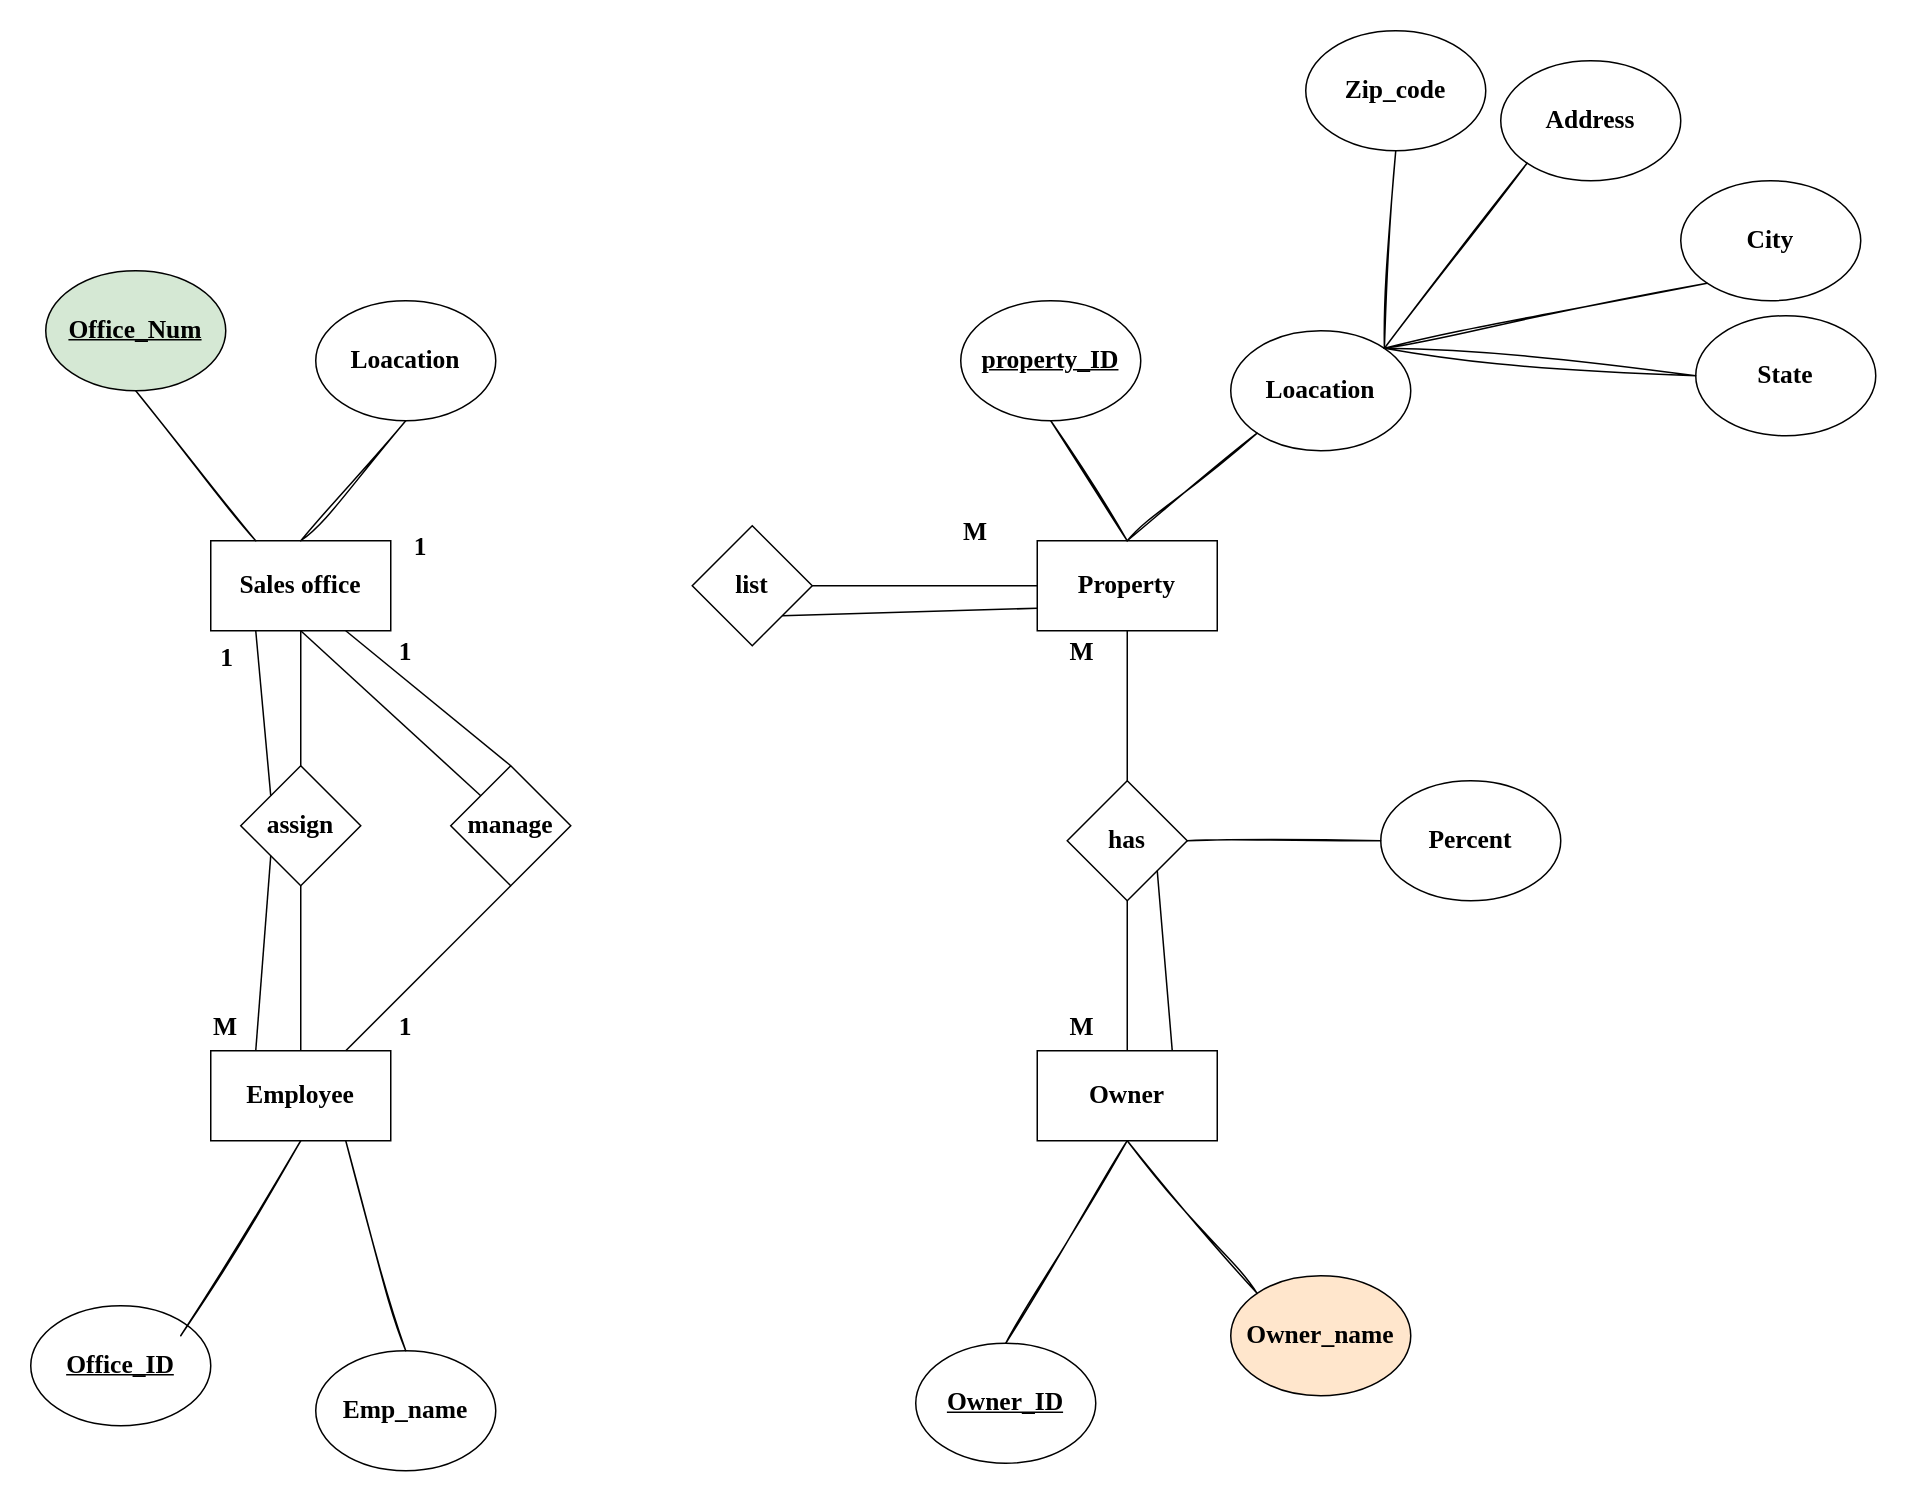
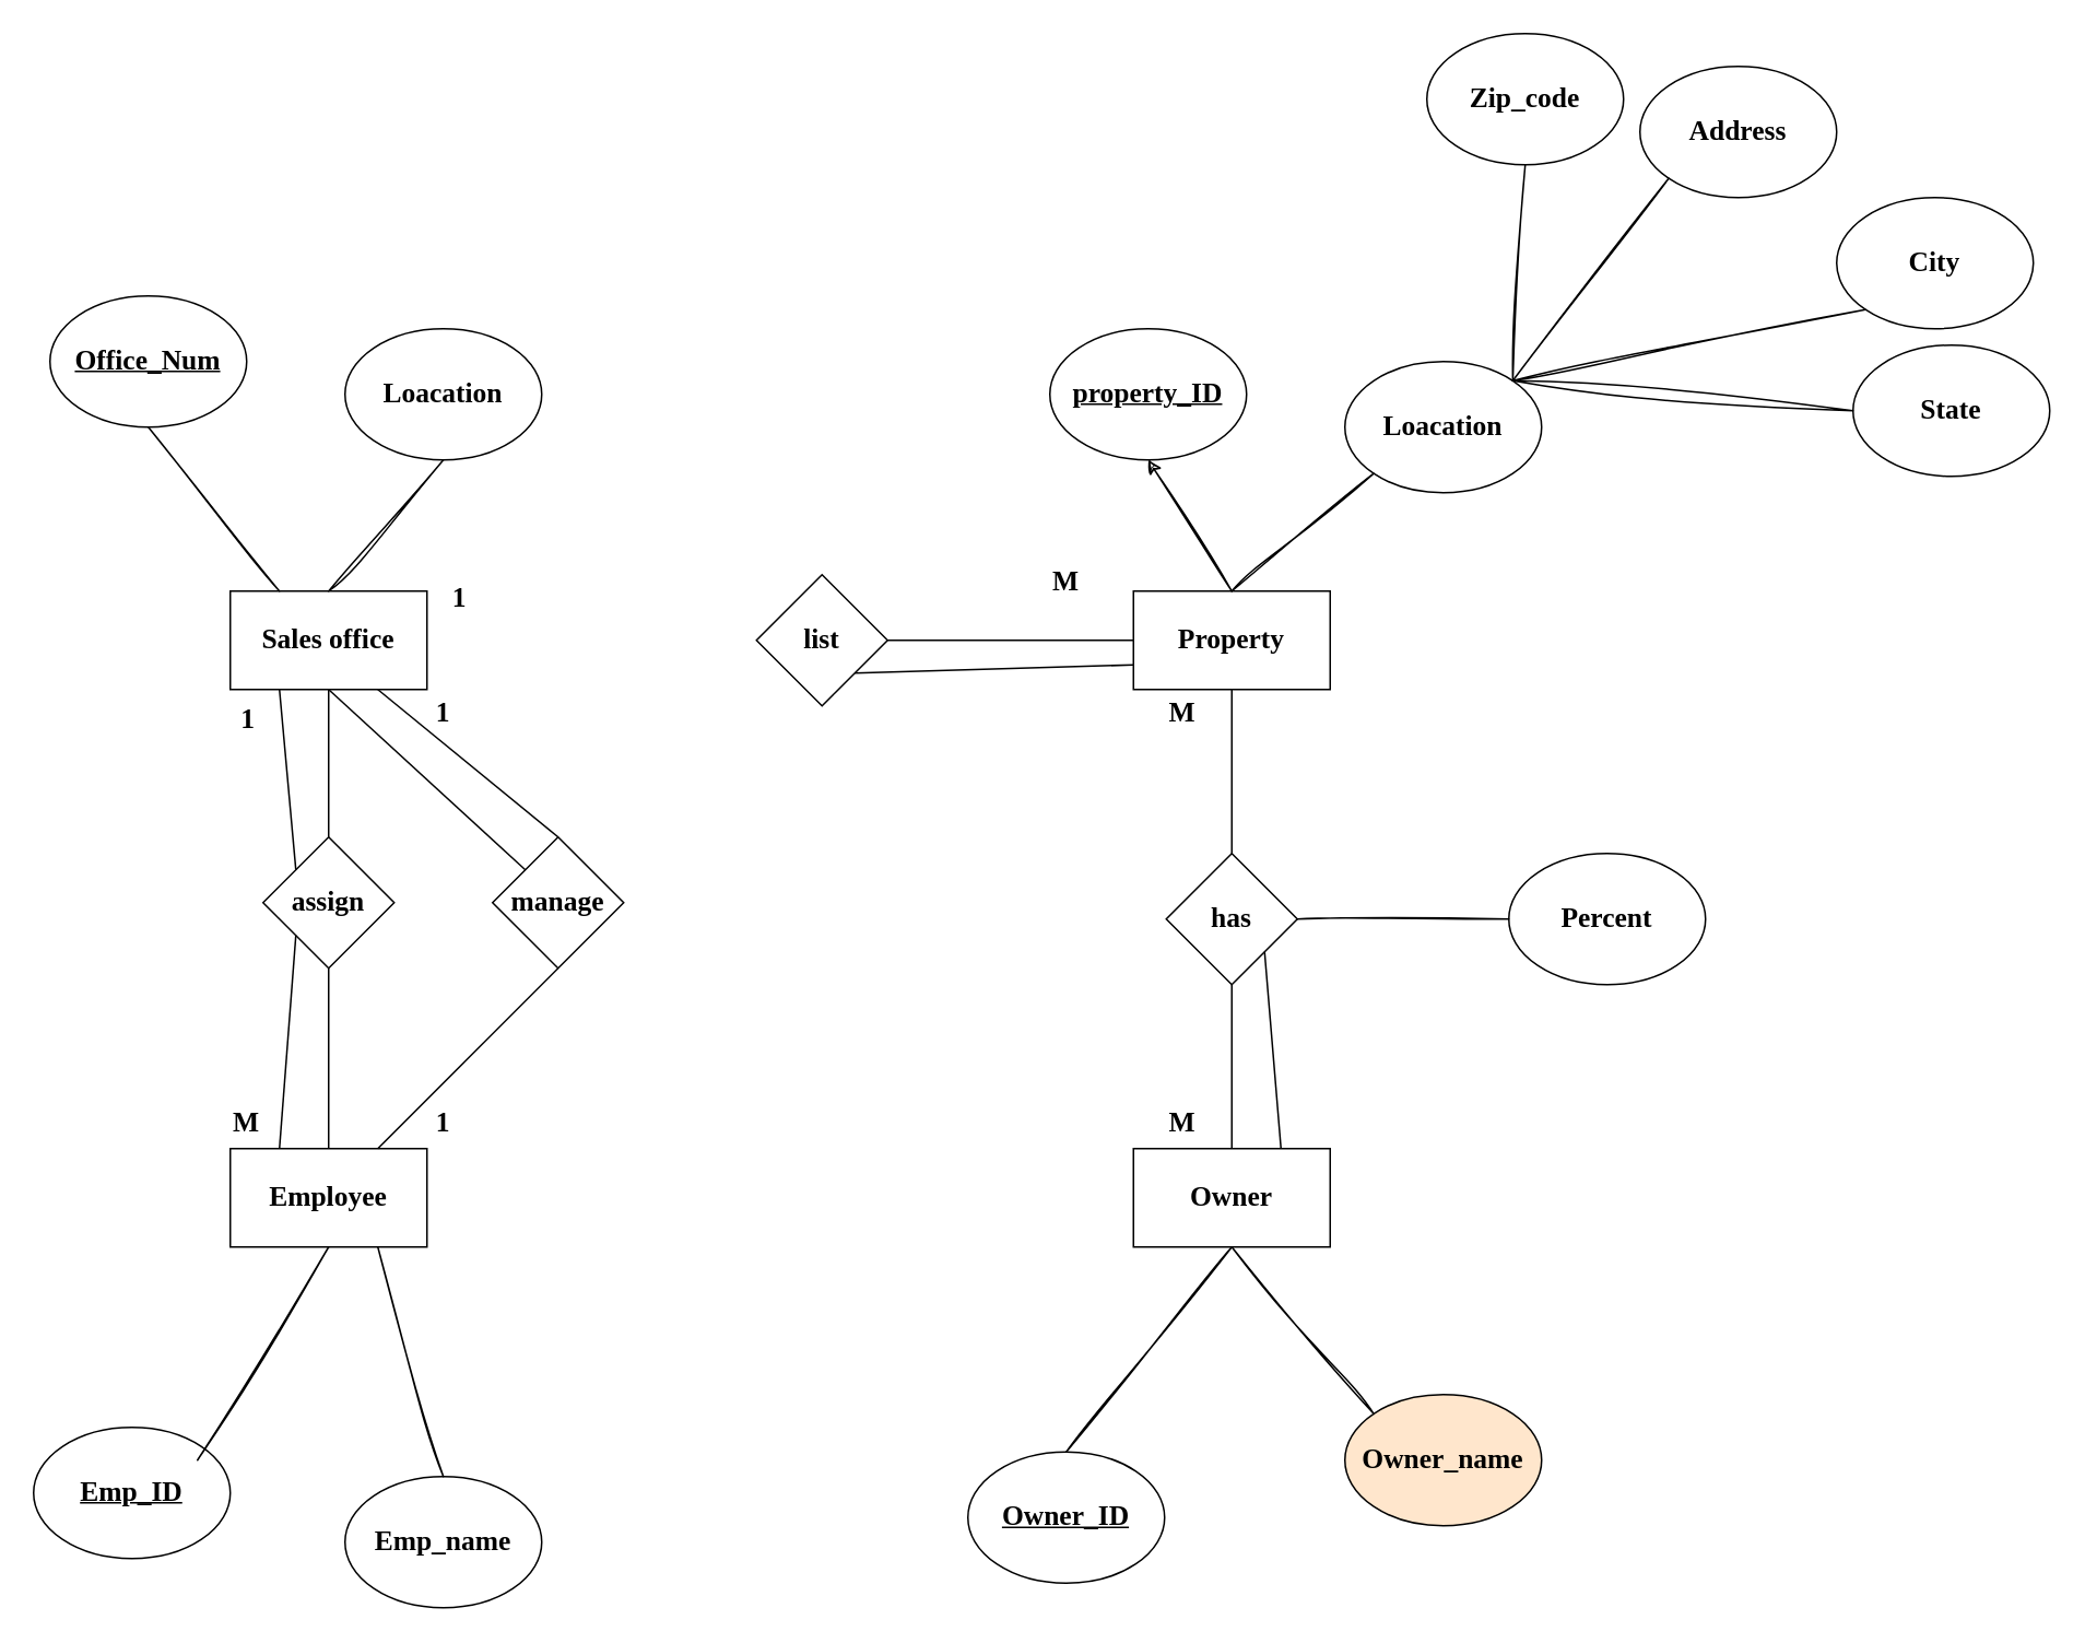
- <mxCell id="2" value="&lt;font data-font-src=&quot;https://fonts.googleapis.com/css?family=Architects+Daughter&quot; face=&quot;Architects Daughter&quot; style=&quot;font-size: 17px;&quot;&gt;&lt;b&gt;&lt;u&gt;Office_Num&lt;/u&gt;&lt;/b&gt;&lt;/font&gt;" style="ellipse;whiteSpace=wrap;html=1;fillColor=#d5e8d4;" vertex="1" parent="1"><mxGeometry x="30" y="180" width="120" height="80" as="geometry" /></mxCell>
+ <mxCell id="2" value="&lt;font data-font-src=&quot;https://fonts.googleapis.com/css?family=Architects+Daughter&quot; face=&quot;Architects Daughter&quot; style=&quot;font-size: 17px;&quot;&gt;&lt;b&gt;&lt;u&gt;Office_Num&lt;/u&gt;&lt;/b&gt;&lt;/font&gt;" style="ellipse;whiteSpace=wrap;html=1;" vertex="1" parent="1"><mxGeometry x="30" y="180" width="120" height="80" as="geometry" /></mxCell>
- <mxCell id="49" value="" style="endArrow=none;html=1;rounded=0;entryX=0.5;entryY=1;entryDx=0;entryDy=0;exitX=0.5;exitY=0;exitDx=0;exitDy=0;sketch=1;curveFitting=1;jiggle=2;" edge="1" parent="1" source="24" target="27"><mxGeometry width="50" height="50" relative="1" as="geometry"><mxPoint x="370" y="540" as="sourcePoint" /><mxPoint x="420" y="490" as="targetPoint" /></mxGeometry></mxCell>
+ <mxCell id="49" value="" style="endArrow=classic;html=1;rounded=0;entryX=0.5;entryY=1;entryDx=0;entryDy=0;exitX=0.5;exitY=0;exitDx=0;exitDy=0;sketch=1;curveFitting=1;jiggle=2;" edge="1" parent="1" source="24" target="27"><mxGeometry width="50" height="50" relative="1" as="geometry"><mxPoint x="370" y="540" as="sourcePoint" /><mxPoint x="420" y="490" as="targetPoint" /></mxGeometry></mxCell>
- <mxCell id="15" value="&lt;font data-font-src=&quot;https://fonts.googleapis.com/css?family=Architects+Daughter&quot; face=&quot;Architects Daughter&quot; style=&quot;font-size: 17px;&quot;&gt;&lt;b&gt;&lt;u&gt;Office_ID&lt;/u&gt;&lt;/b&gt;&lt;/font&gt;" style="ellipse;whiteSpace=wrap;html=1;" vertex="1" parent="1"><mxGeometry x="20" y="870" width="120" height="80" as="geometry" /></mxCell>
+ <mxCell id="15" value="&lt;font data-font-src=&quot;https://fonts.googleapis.com/css?family=Architects+Daughter&quot; face=&quot;Architects Daughter&quot; style=&quot;font-size: 17px;&quot;&gt;&lt;b&gt;&lt;u&gt;Emp_ID&lt;/u&gt;&lt;/b&gt;&lt;/font&gt;" style="ellipse;whiteSpace=wrap;html=1;" vertex="1" parent="1"><mxGeometry x="20" y="870" width="120" height="80" as="geometry" /></mxCell>
- <mxCell id="46" value="&lt;font data-font-src=&quot;https://fonts.googleapis.com/css?family=Architects+Daughter&quot; face=&quot;Architects Daughter&quot; style=&quot;font-size: 17px;&quot;&gt;&lt;b&gt;&lt;u&gt;Owner_ID&lt;/u&gt;&lt;/b&gt;&lt;/font&gt;" style="ellipse;whiteSpace=wrap;html=1;" vertex="1" parent="1"><mxGeometry x="610" y="895" width="120" height="80" as="geometry" /></mxCell>
+ <mxCell id="46" value="&lt;font data-font-src=&quot;https://fonts.googleapis.com/css?family=Architects+Daughter&quot; face=&quot;Architects Daughter&quot; style=&quot;font-size: 17px;&quot;&gt;&lt;b&gt;&lt;u&gt;Owner_ID&lt;/u&gt;&lt;/b&gt;&lt;/font&gt;" style="ellipse;whiteSpace=wrap;html=1;" vertex="1" parent="1"><mxGeometry x="590" y="885" width="120" height="80" as="geometry" /></mxCell>
